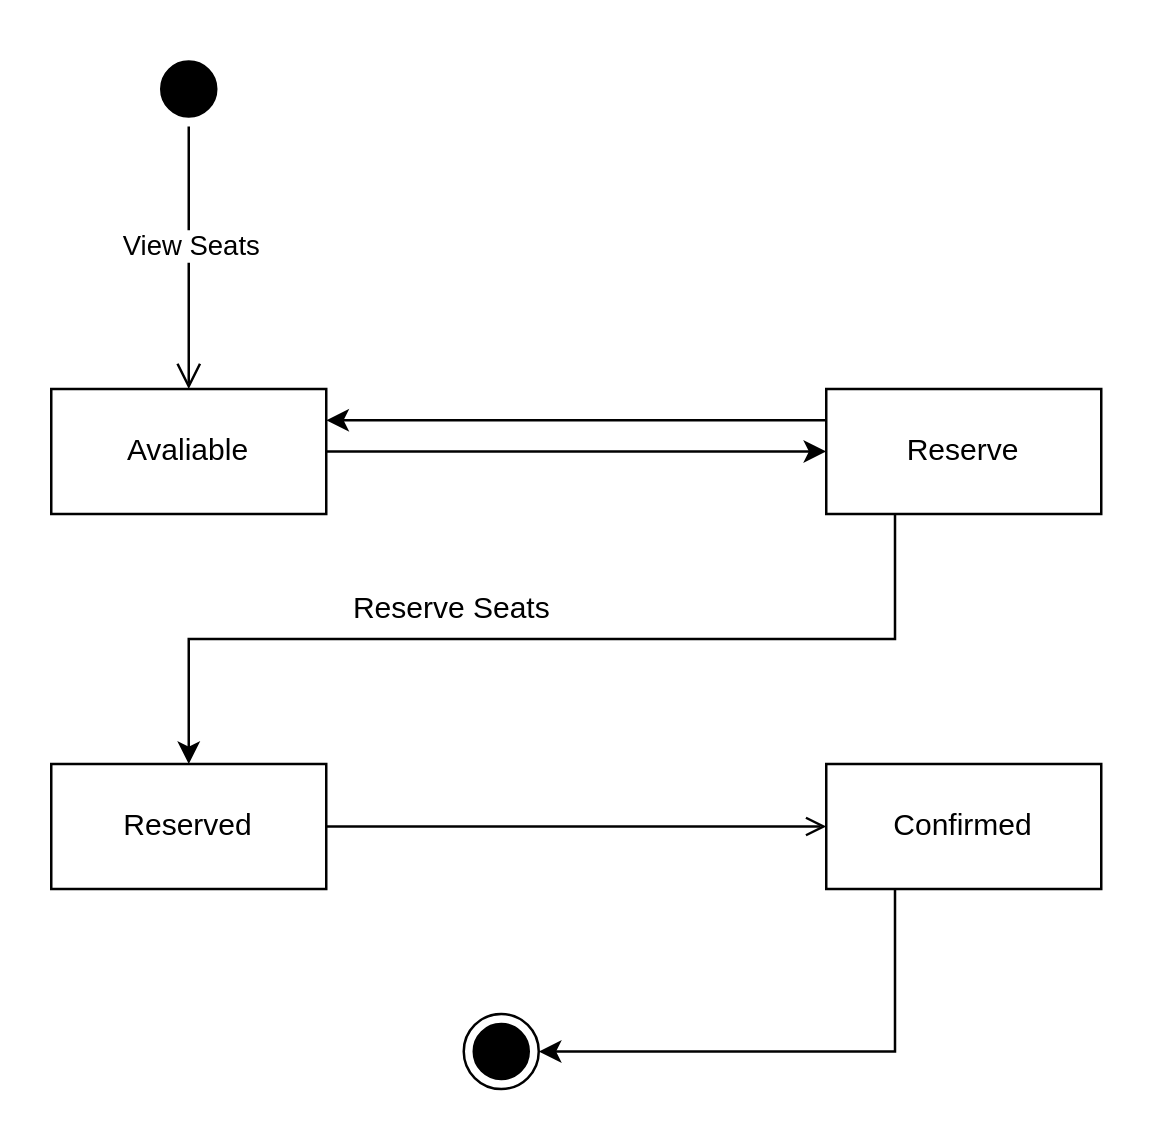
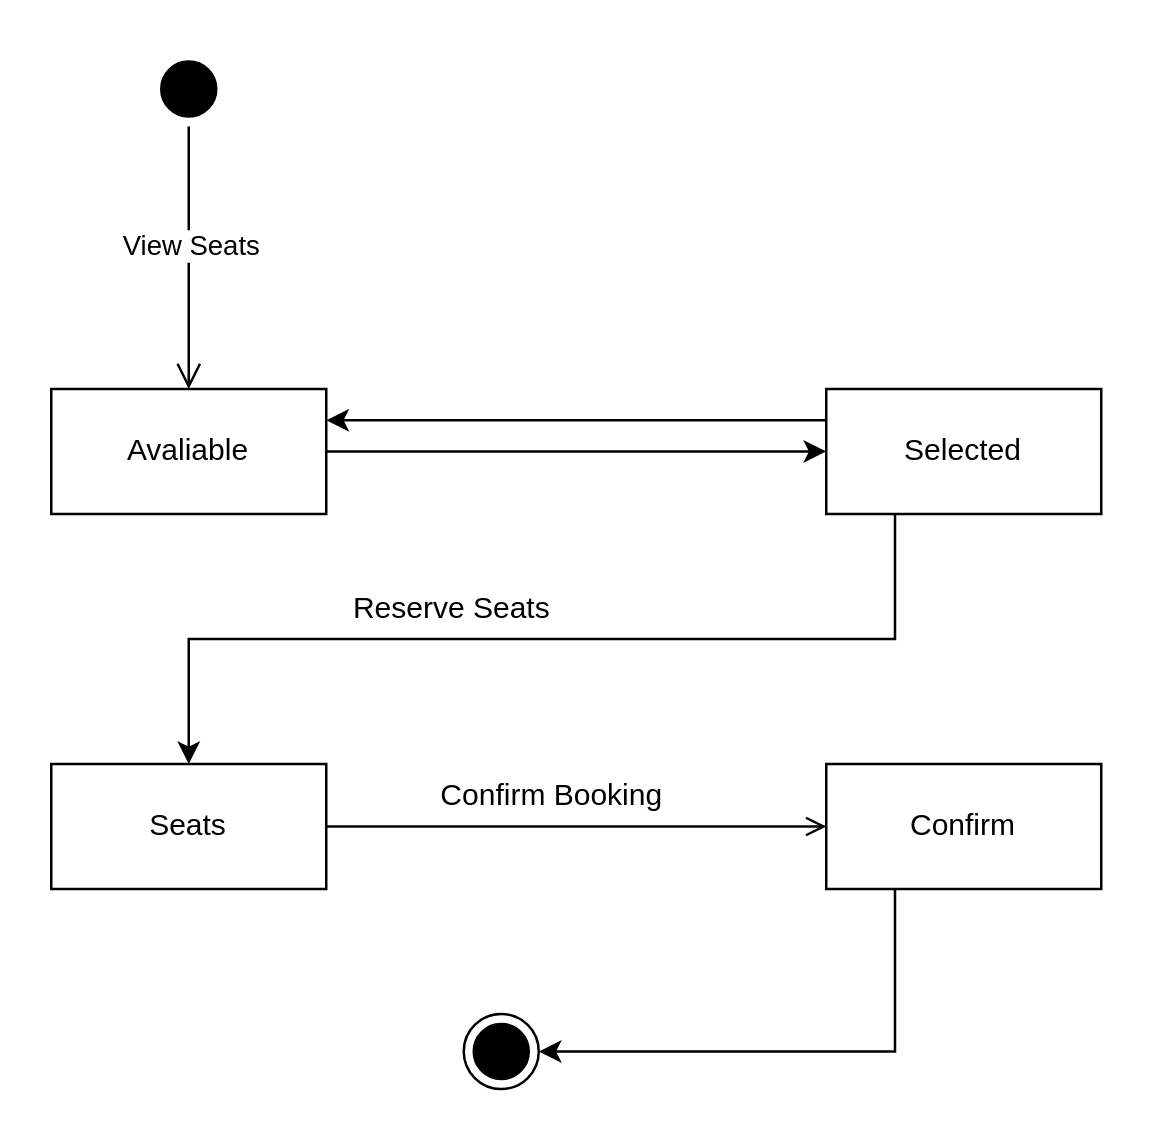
- <mxCell id="9" value="Reserve" style="html=1;whiteSpace=wrap;" vertex="1" parent="1"><mxGeometry x="330" y="155" width="110" height="50" as="geometry" /></mxCell>
+ <mxCell id="9" value="Selected" style="html=1;whiteSpace=wrap;" vertex="1" parent="1"><mxGeometry x="330" y="155" width="110" height="50" as="geometry" /></mxCell>
+ <mxCell id="16" value="Confirm Booking" style="text;html=1;align=center;verticalAlign=middle;resizable=0;points=[];autosize=1;strokeColor=none;fillColor=none;" vertex="1" parent="1"><mxGeometry x="165" y="303" width="110" height="30" as="geometry" /></mxCell>
- <mxCell id="11" value="Reserved" style="html=1;whiteSpace=wrap;" vertex="1" parent="1"><mxGeometry x="20" y="305" width="110" height="50" as="geometry" /></mxCell>
+ <mxCell id="11" value="Seats" style="html=1;whiteSpace=wrap;" vertex="1" parent="1"><mxGeometry x="20" y="305" width="110" height="50" as="geometry" /></mxCell>
- <mxCell id="13" value="Confirmed" style="html=1;whiteSpace=wrap;" vertex="1" parent="1"><mxGeometry x="330" y="305" width="110" height="50" as="geometry" /></mxCell>
+ <mxCell id="13" value="Confirm" style="html=1;whiteSpace=wrap;" vertex="1" parent="1"><mxGeometry x="330" y="305" width="110" height="50" as="geometry" /></mxCell>
